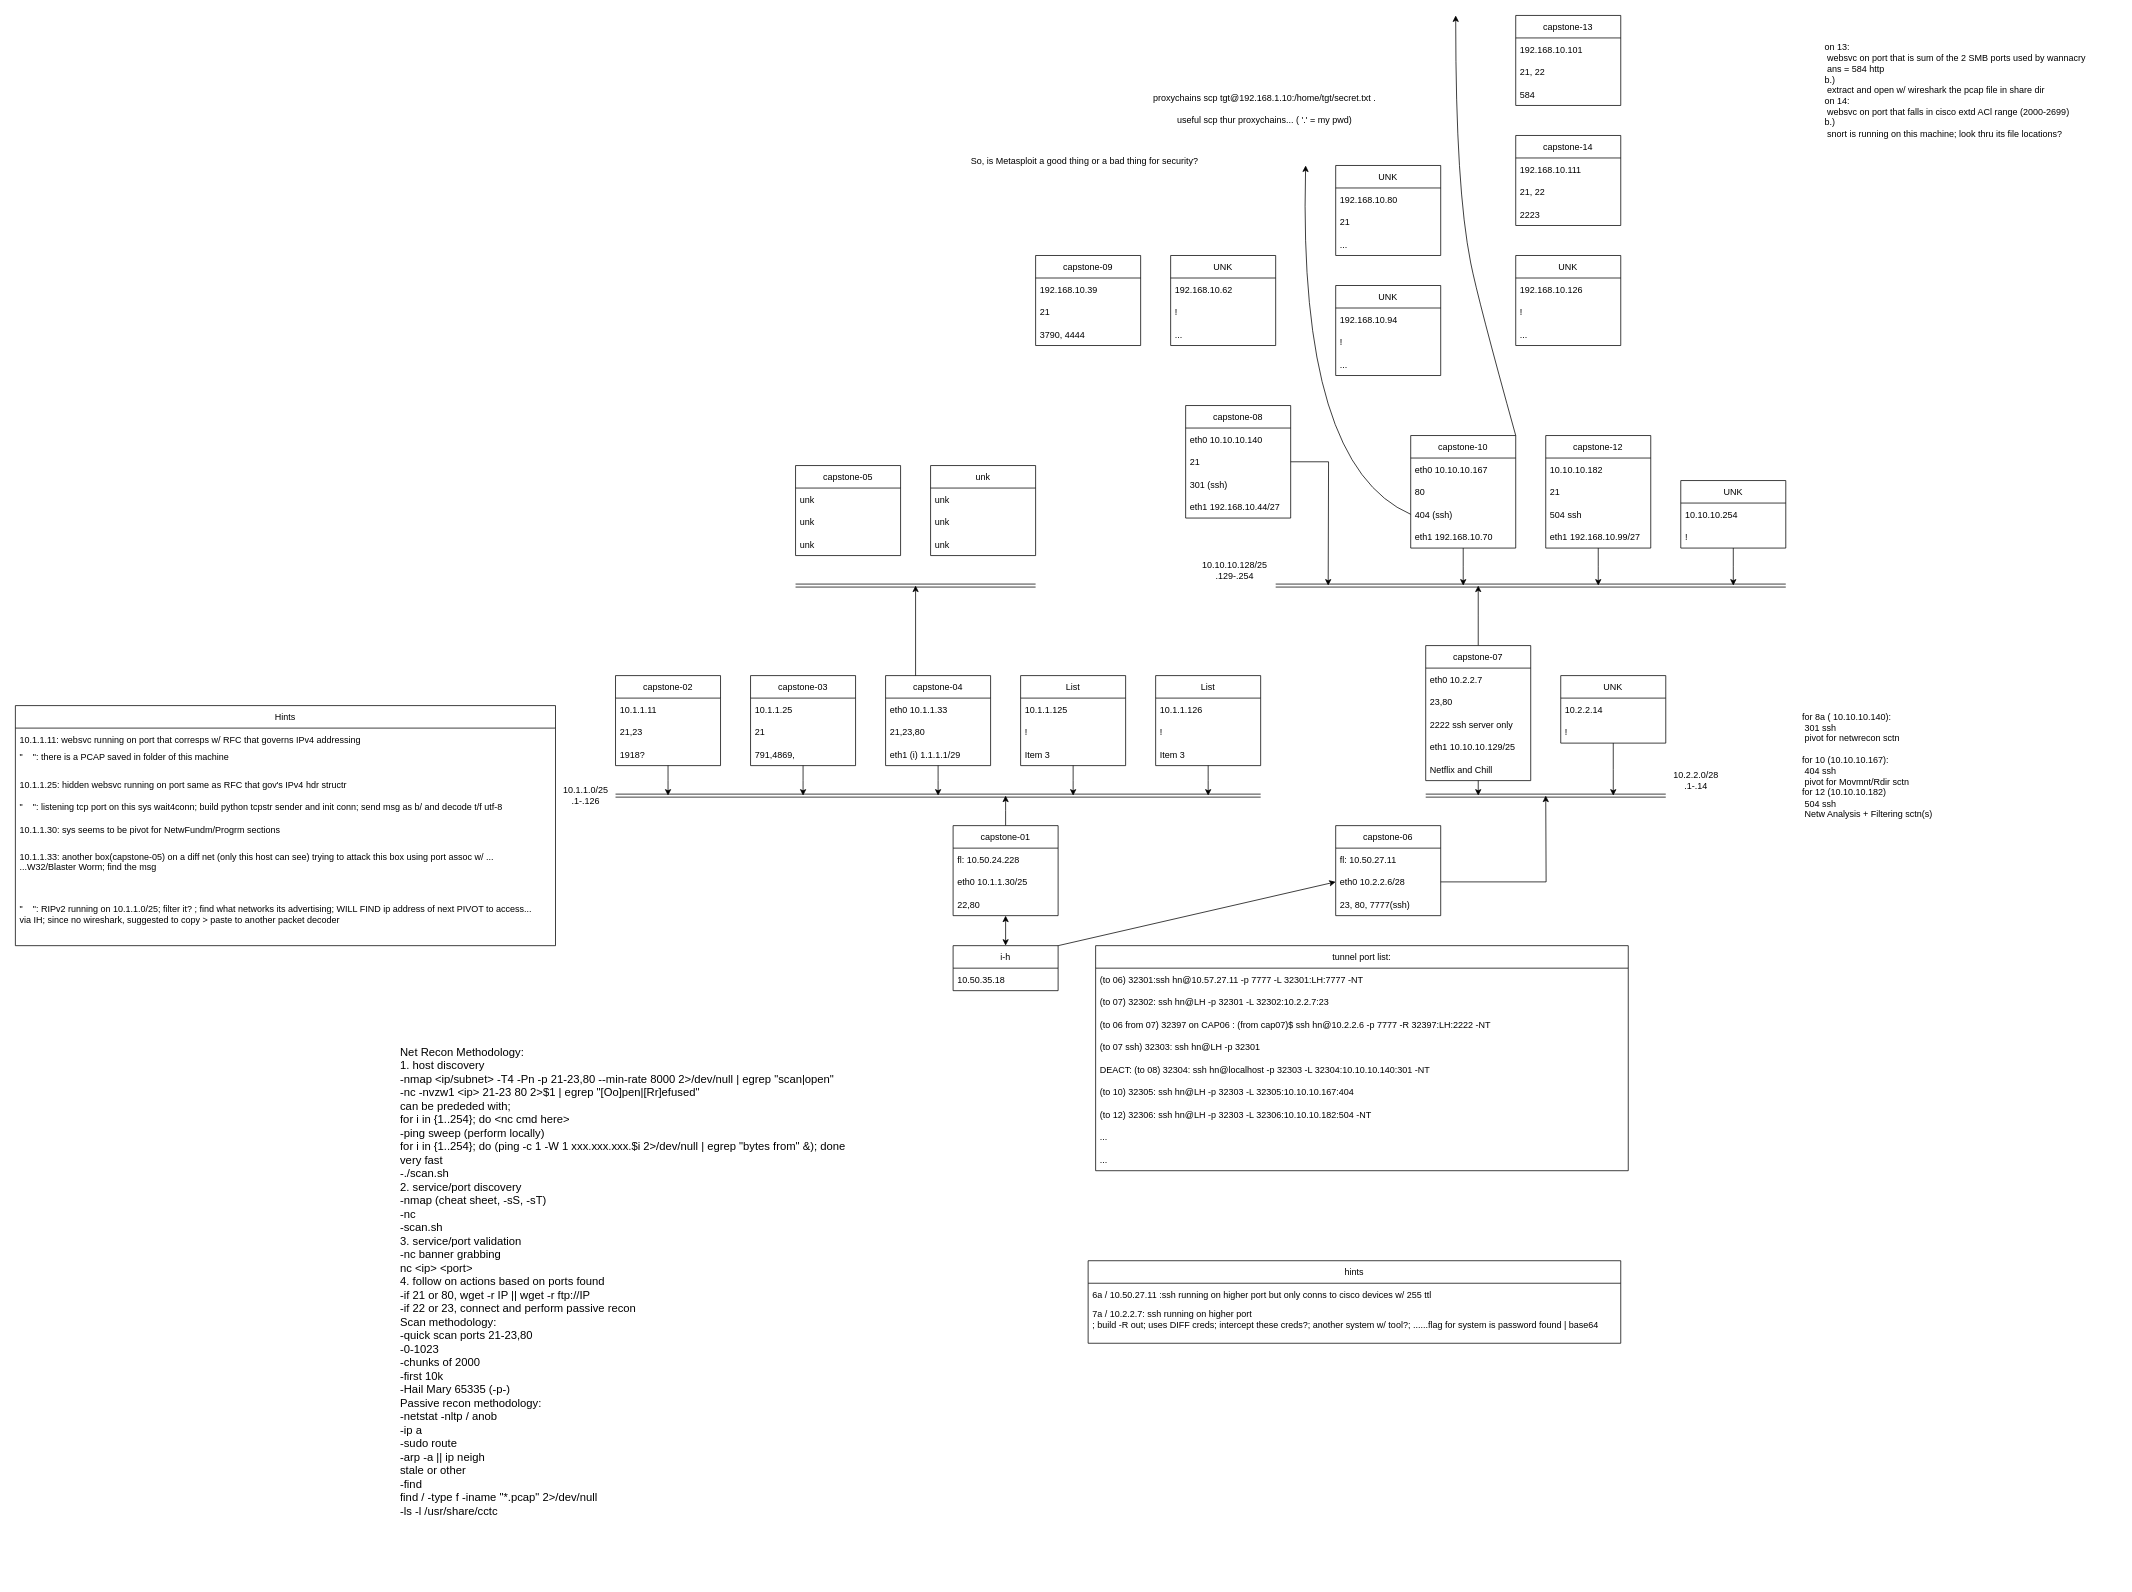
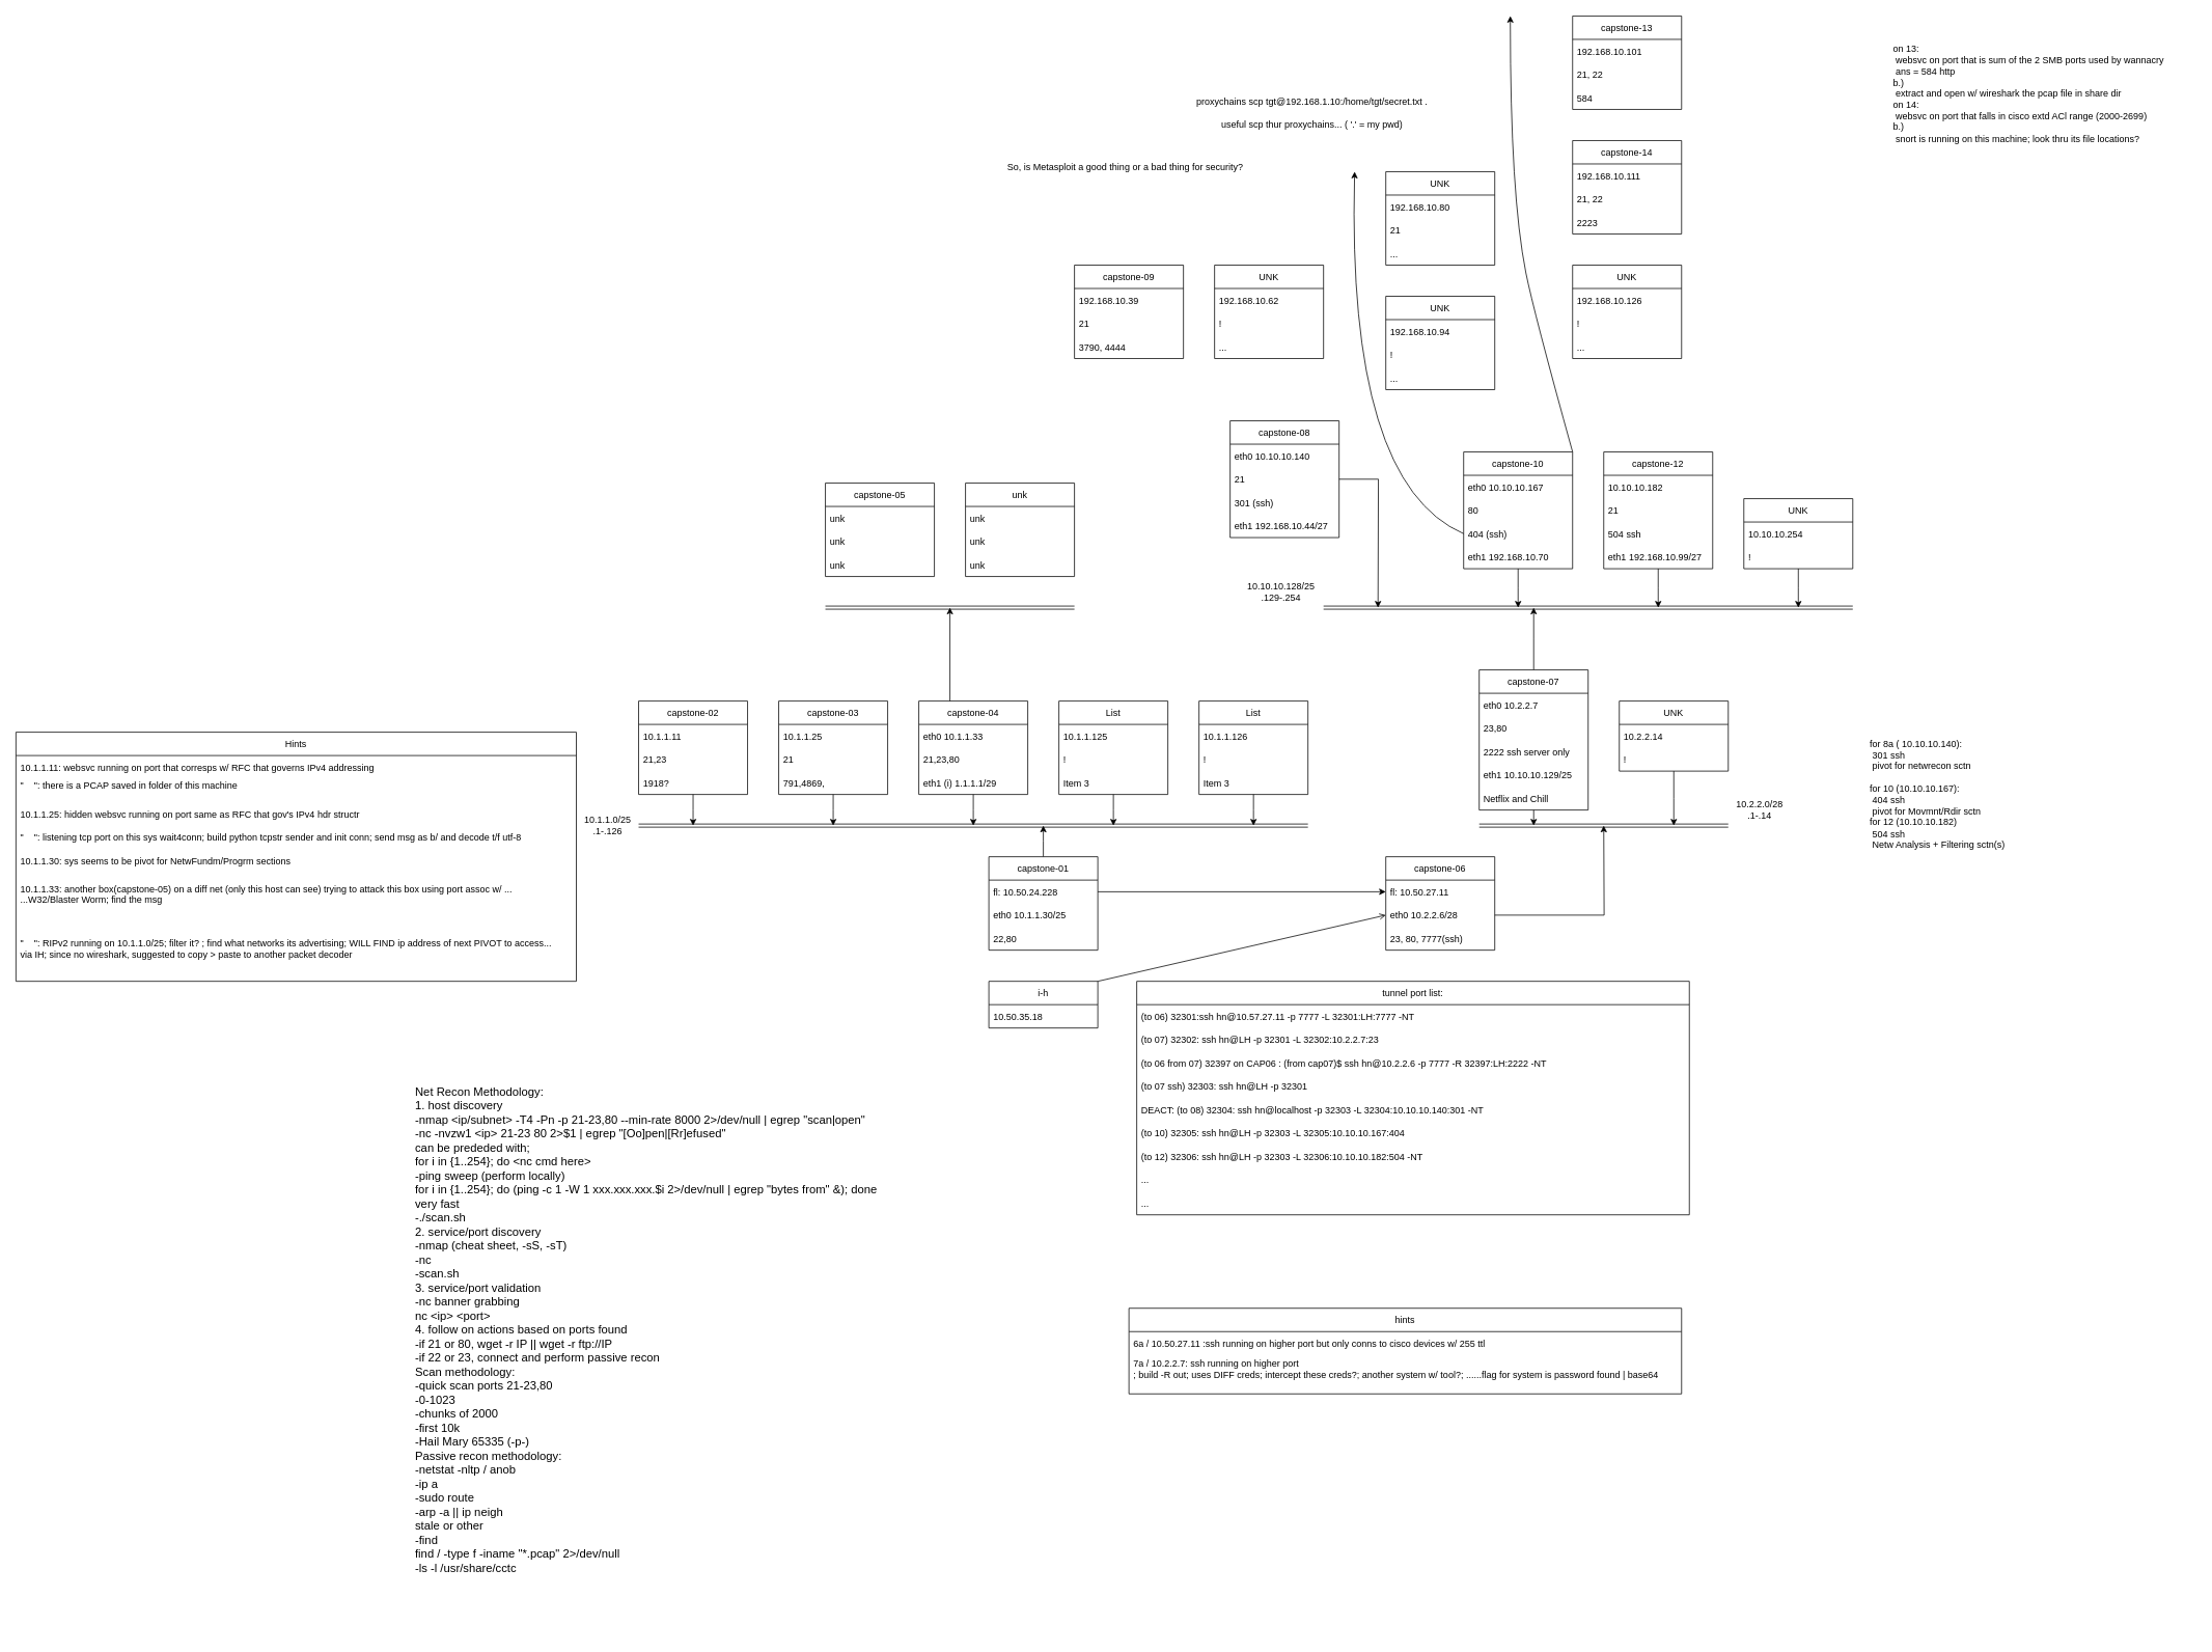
+ <mxCell id="74" style="edgeStyle=orthogonalEdgeStyle;rounded=0;orthogonalLoop=1;jettySize=auto;html=1;entryX=0;entryY=0.5;entryDx=0;entryDy=0;" parent="1" source="6" target="71" edge="1"><mxGeometry relative="1" as="geometry" /></mxCell>
- <mxCell id="112" value="" style="endArrow=classic;html=1;rounded=0;exitX=1;exitY=0;exitDx=0;exitDy=0;entryX=0;entryY=0.5;entryDx=0;entryDy=0;" parent="1" source="2" target="72" edge="1"><mxGeometry width="50" height="50" relative="1" as="geometry"><mxPoint x="1450" y="1250" as="sourcePoint" /><mxPoint x="1500" y="1200" as="targetPoint" /></mxGeometry></mxCell>
+ <mxCell id="112" value="" style="endArrow=open;html=1;rounded=0;exitX=1;exitY=0;exitDx=0;exitDy=0;entryX=0;entryY=0.5;entryDx=0;entryDy=0;" parent="1" source="2" target="72" edge="1"><mxGeometry width="50" height="50" relative="1" as="geometry"><mxPoint x="1450" y="1250" as="sourcePoint" /><mxPoint x="1500" y="1200" as="targetPoint" /></mxGeometry></mxCell>
- <mxCell id="9" value="" style="endArrow=classic;startArrow=classic;html=1;rounded=0;exitX=0.5;exitY=0;exitDx=0;exitDy=0;entryX=0.5;entryY=1;entryDx=0;entryDy=0;" parent="1" source="2" target="5" edge="1"><mxGeometry width="50" height="50" relative="1" as="geometry"><mxPoint x="1170" y="1320" as="sourcePoint" /><mxPoint x="1200" y="1280" as="targetPoint" /></mxGeometry></mxCell>
